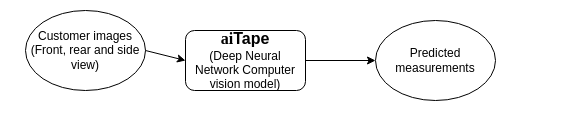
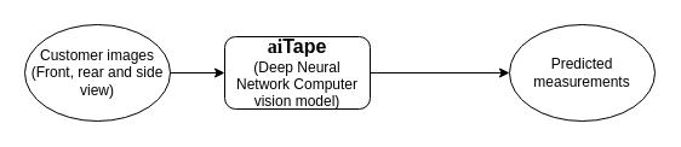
- <mxCell id="3" value="Customer images (Front, rear and side view)" style="ellipse;whiteSpace=wrap;html=1;fillColor=none;" vertex="1" parent="1"><mxGeometry x="25" y="10" width="120" height="80" as="geometry" /></mxCell>
+ <mxCell id="3" value="Customer images (Front, rear and side view)" style="ellipse;whiteSpace=wrap;html=1;fillColor=none;" vertex="1" parent="1"><mxGeometry x="20" y="20" width="120" height="80" as="geometry" /></mxCell>
- <mxCell id="4" value="Predicted measurements" style="ellipse;whiteSpace=wrap;html=1;fillColor=none;" vertex="1" parent="1"><mxGeometry x="375" y="20" width="120" height="80" as="geometry" /></mxCell>
+ <mxCell id="4" value="Predicted measurements" style="ellipse;whiteSpace=wrap;html=1;fillColor=none;" vertex="1" parent="1"><mxGeometry x="420" y="20" width="120" height="80" as="geometry" /></mxCell>
